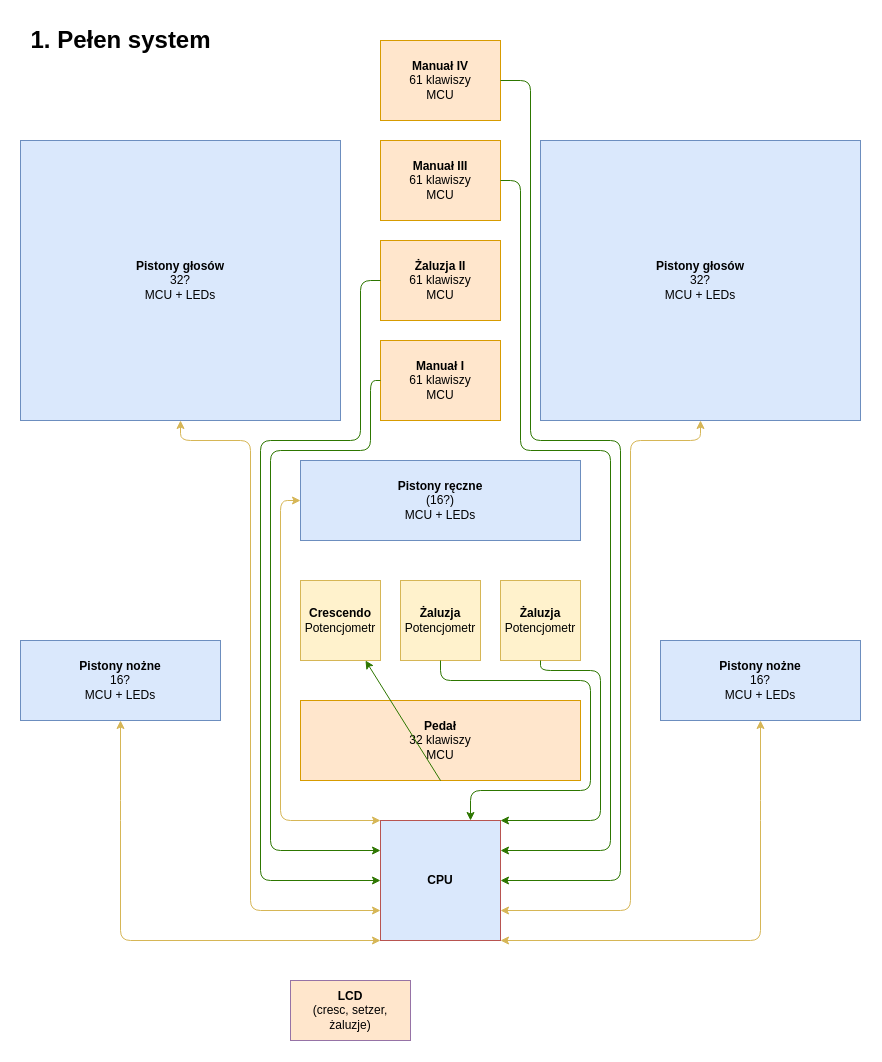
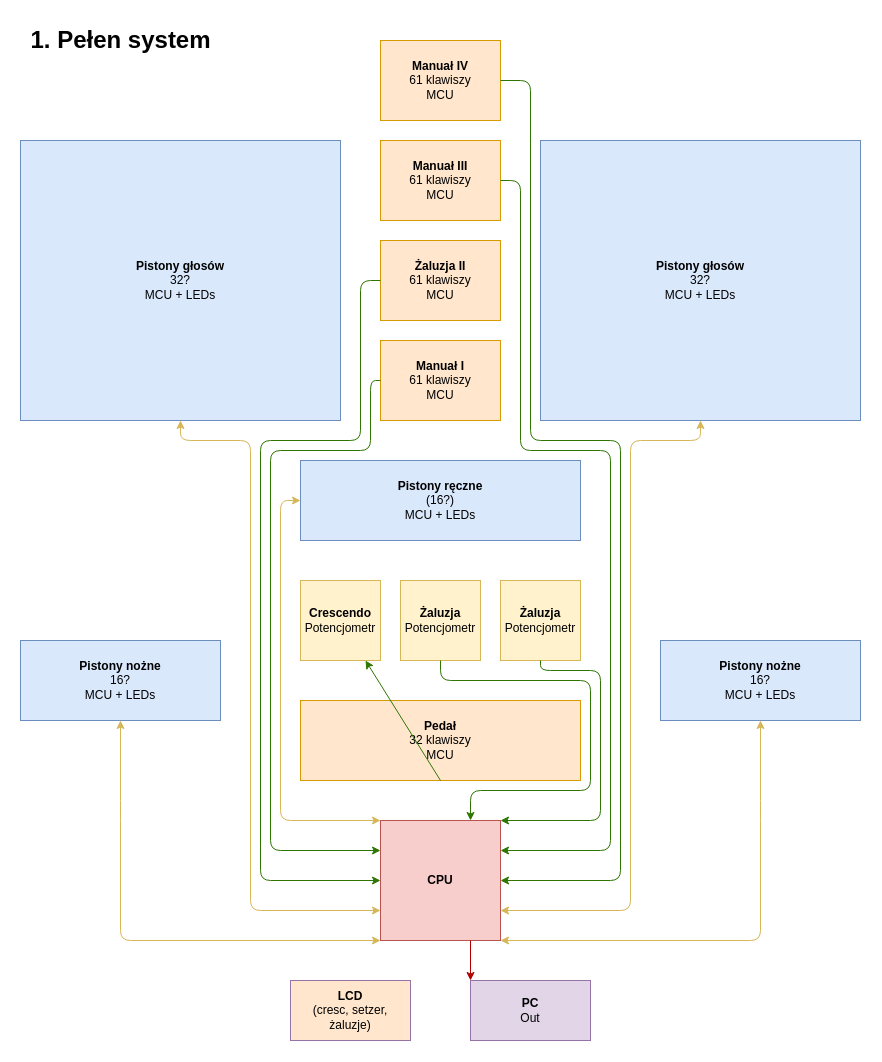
- <mxCell id="13" value="&lt;b&gt;CPU&lt;/b&gt;" style="whiteSpace=wrap;html=1;aspect=fixed;fillColor=#dae8fc;strokeColor=#b85450;" vertex="1" parent="1"><mxGeometry x="380" y="820" width="120" height="120" as="geometry" /></mxCell>
+ <mxCell id="13" value="&lt;b&gt;CPU&lt;/b&gt;" style="whiteSpace=wrap;html=1;aspect=fixed;fillColor=#f8cecc;strokeColor=#b85450;" vertex="1" parent="1"><mxGeometry x="380" y="820" width="120" height="120" as="geometry" /></mxCell>
+ <mxCell id="30" value="" style="endArrow=classic;html=1;exitX=0.75;exitY=1;exitDx=0;exitDy=0;fillColor=#e51400;strokeColor=#B20000;entryX=0;entryY=0;entryDx=0;entryDy=0;" edge="1" parent="1" source="13" target="31"><mxGeometry width="50" height="50" relative="1" as="geometry"><mxPoint x="560" y="1050" as="sourcePoint" /><mxPoint x="470" y="1020" as="targetPoint" /></mxGeometry></mxCell>
+ <mxCell id="31" value="&lt;b&gt;PC&lt;/b&gt;&lt;div&gt;Out&lt;/div&gt;" style="rounded=0;whiteSpace=wrap;html=1;fillColor=#e1d5e7;strokeColor=#9673a6;" vertex="1" parent="1"><mxGeometry x="470" y="980" width="120" height="60" as="geometry" /></mxCell>
